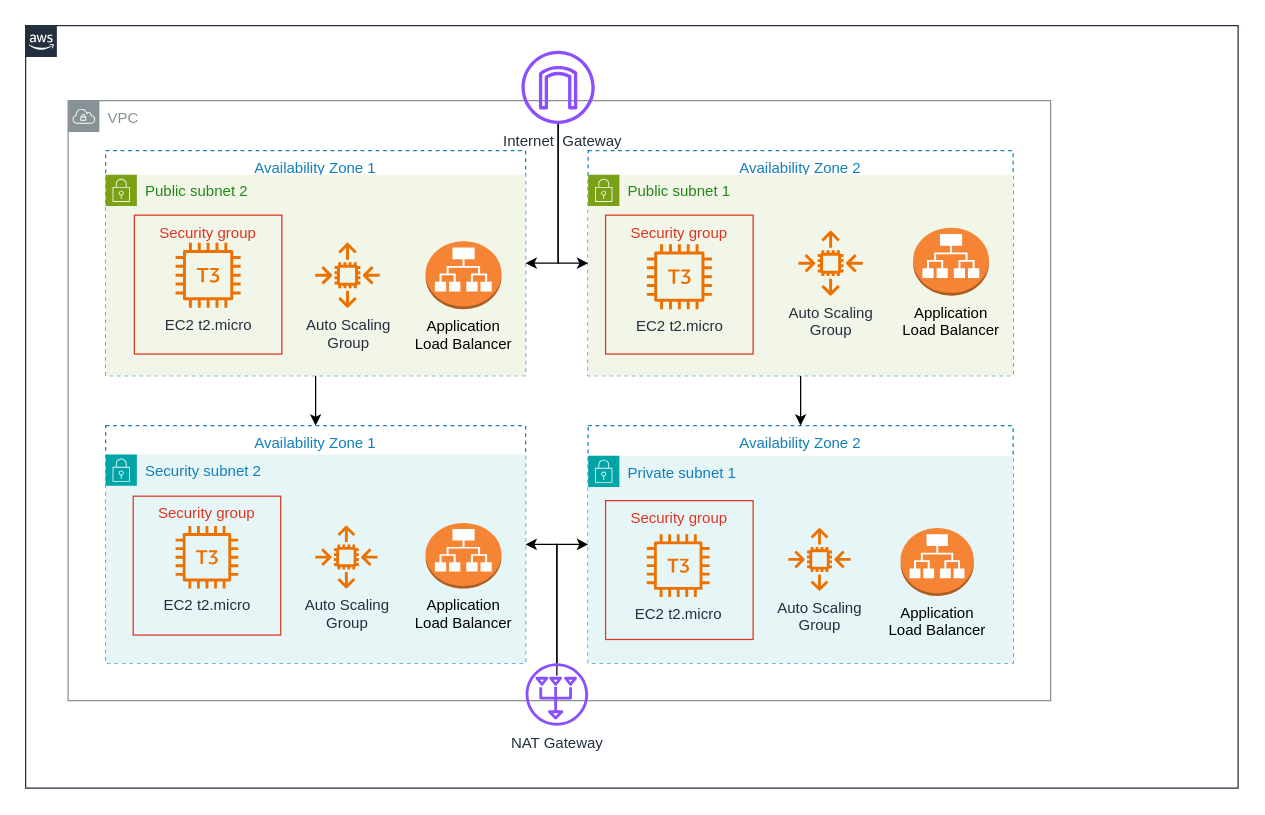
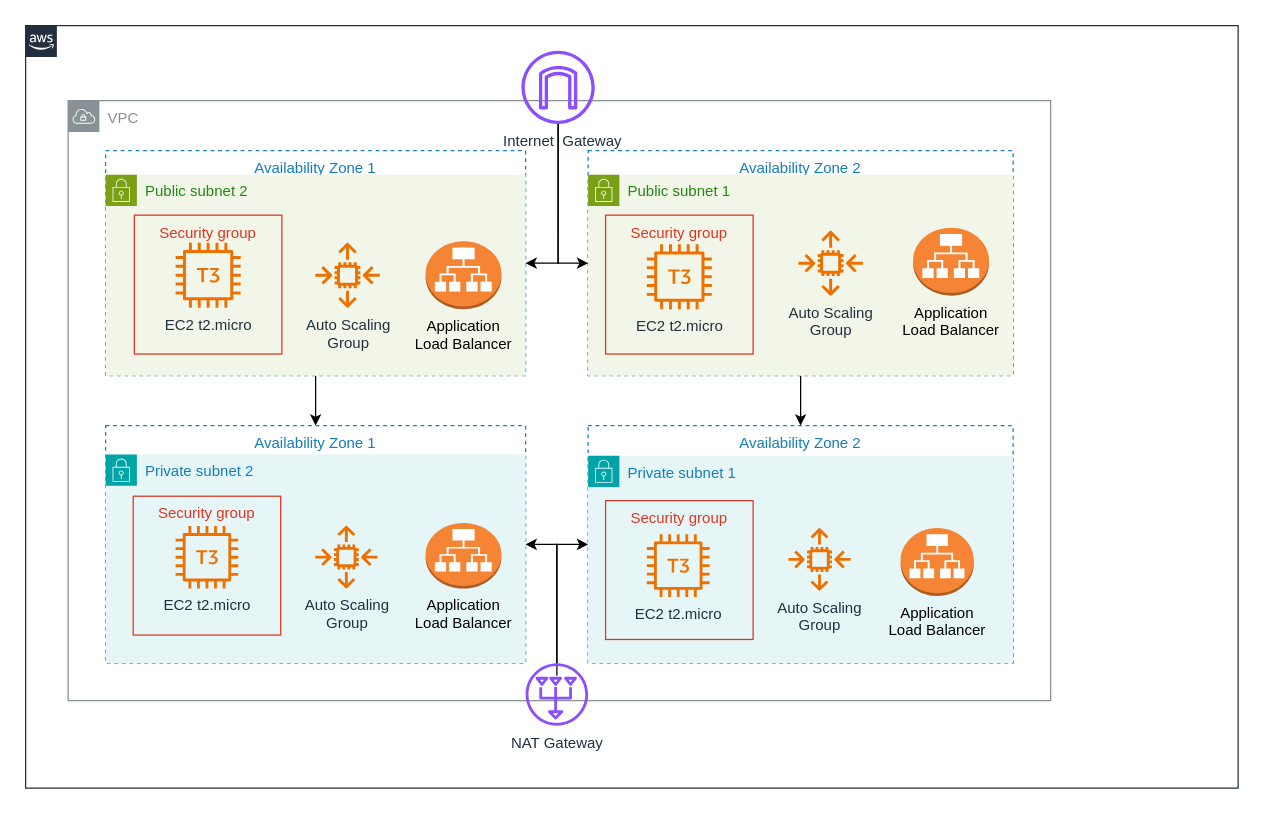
- <mxCell id="25" value="Security subnet 2" style="points=[[0,0],[0.25,0],[0.5,0],[0.75,0],[1,0],[1,0.25],[1,0.5],[1,0.75],[1,1],[0.75,1],[0.5,1],[0.25,1],[0,1],[0,0.75],[0,0.5],[0,0.25]];outlineConnect=0;gradientColor=none;html=1;whiteSpace=wrap;fontSize=12;fontStyle=0;container=0;pointerEvents=0;collapsible=0;recursiveResize=0;shape=mxgraph.aws4.group;grIcon=mxgraph.aws4.group_security_group;grStroke=0;strokeColor=#00A4A6;fillColor=#E6F6F7;verticalAlign=top;align=left;spacingLeft=30;fontColor=#147EBA;dashed=0;" vertex="1" parent="1"><mxGeometry x="84" y="363.14" width="336" height="166.86" as="geometry" /></mxCell>
+ <mxCell id="25" value="Private subnet 2" style="points=[[0,0],[0.25,0],[0.5,0],[0.75,0],[1,0],[1,0.25],[1,0.5],[1,0.75],[1,1],[0.75,1],[0.5,1],[0.25,1],[0,1],[0,0.75],[0,0.5],[0,0.25]];outlineConnect=0;gradientColor=none;html=1;whiteSpace=wrap;fontSize=12;fontStyle=0;container=0;pointerEvents=0;collapsible=0;recursiveResize=0;shape=mxgraph.aws4.group;grIcon=mxgraph.aws4.group_security_group;grStroke=0;strokeColor=#00A4A6;fillColor=#E6F6F7;verticalAlign=top;align=left;spacingLeft=30;fontColor=#147EBA;dashed=0;" vertex="1" parent="1"><mxGeometry x="84" y="363.14" width="336" height="166.86" as="geometry" /></mxCell>
